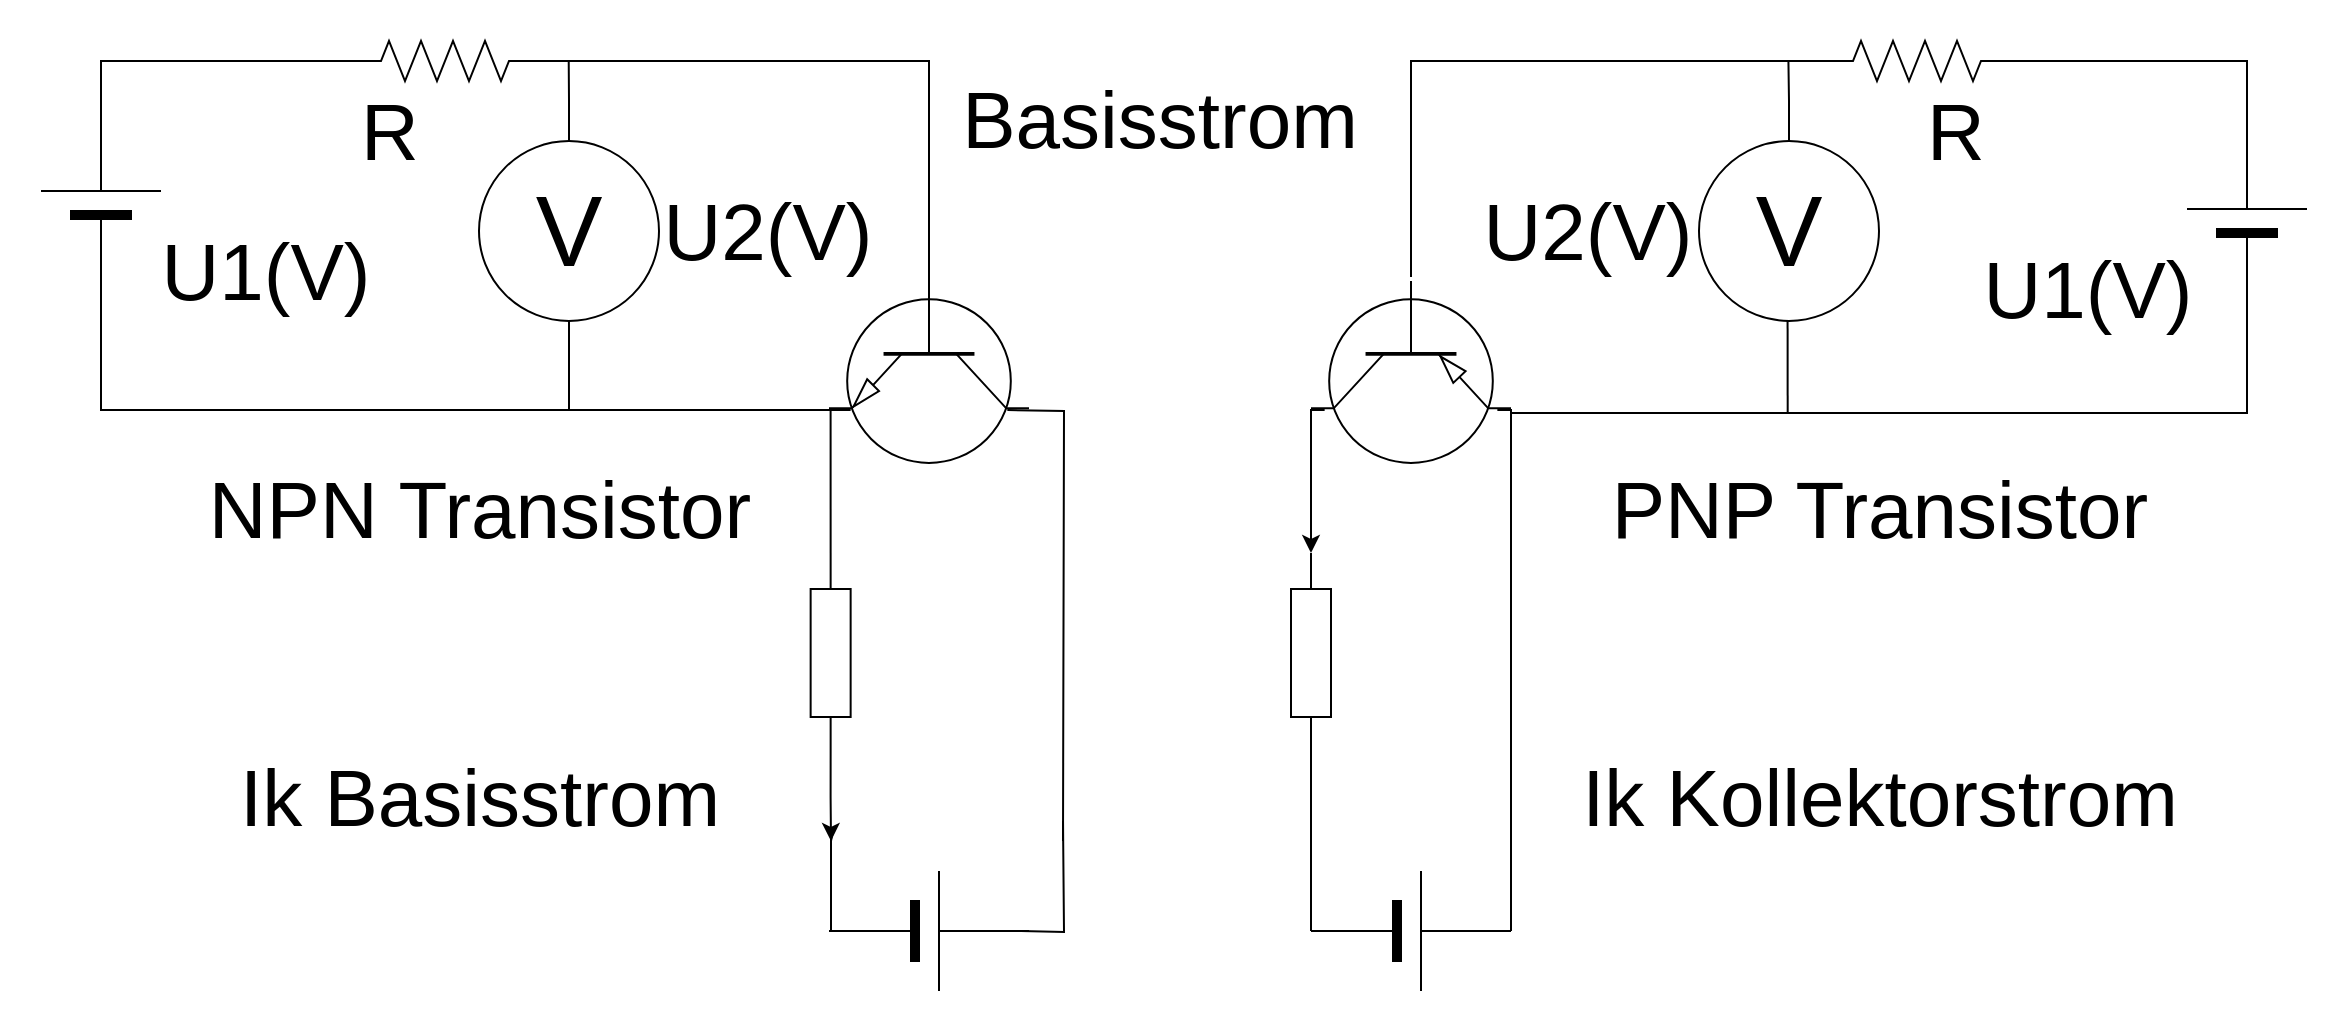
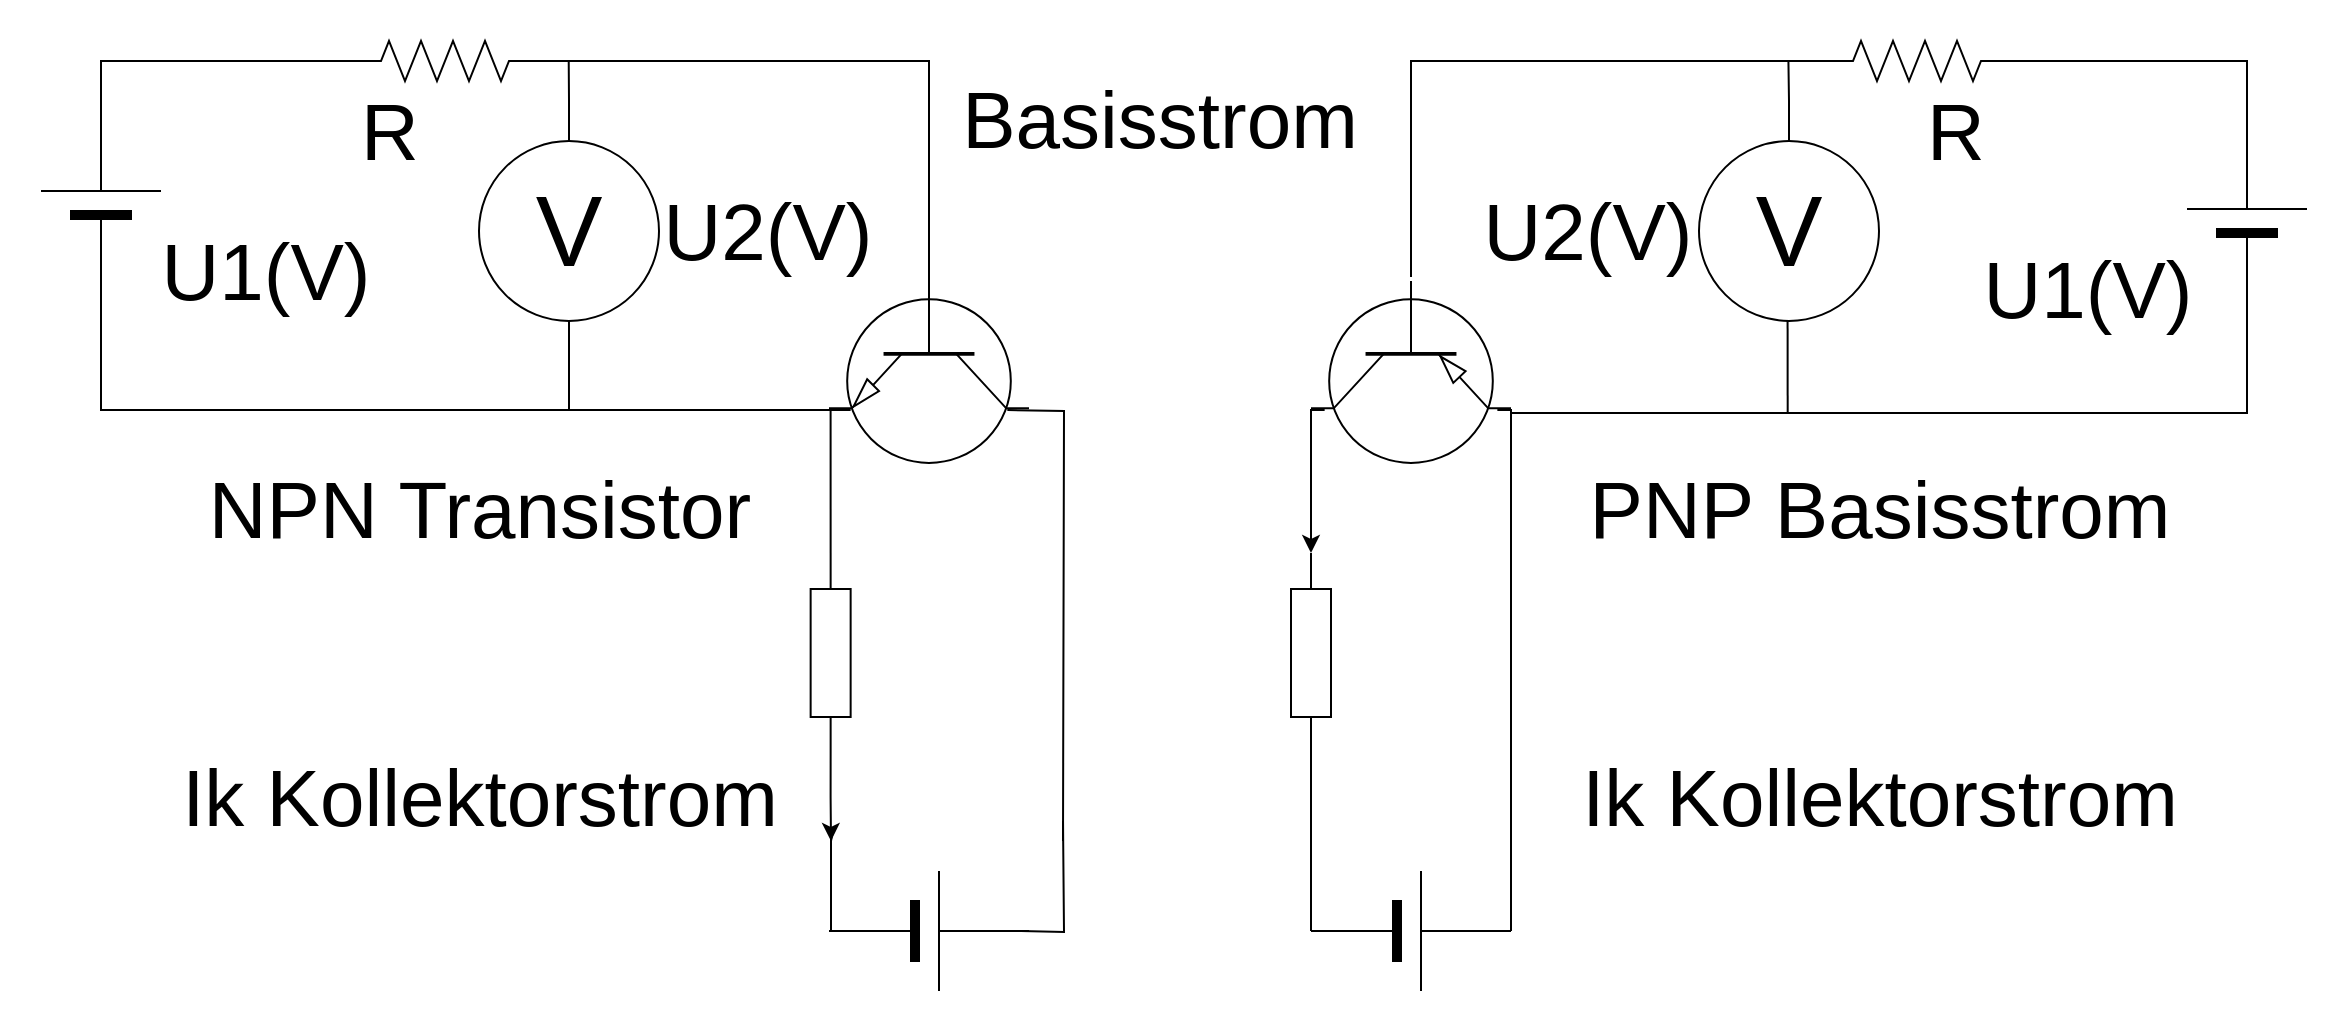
- <mxCell id="38" value="&lt;div style=&quot;font-size: 40px;&quot;&gt;&lt;font style=&quot;font-size: 40px;&quot;&gt;NPN Transistor&lt;/font&gt;&lt;/div&gt;&lt;div style=&quot;font-size: 40px;&quot;&gt;&lt;font style=&quot;font-size: 40px;&quot;&gt;&lt;br&gt;&lt;/font&gt;&lt;/div&gt;&lt;div style=&quot;font-size: 40px;&quot;&gt;&lt;font style=&quot;font-size: 40px;&quot;&gt;&lt;br&gt;&lt;/font&gt;&lt;/div&gt;&lt;div style=&quot;font-size: 40px;&quot;&gt;&lt;font style=&quot;font-size: 40px;&quot;&gt;Ik Basisstrom&lt;/font&gt;&lt;br&gt;&lt;/div&gt;" style="text;strokeColor=none;align=center;fillColor=none;html=1;verticalAlign=middle;whiteSpace=wrap;rounded=0;" vertex="1" parent="1"><mxGeometry x="45" y="226" width="390" height="200" as="geometry" /></mxCell>
+ <mxCell id="38" value="&lt;div style=&quot;font-size: 40px;&quot;&gt;&lt;font style=&quot;font-size: 40px;&quot;&gt;NPN Transistor&lt;/font&gt;&lt;/div&gt;&lt;div style=&quot;font-size: 40px;&quot;&gt;&lt;font style=&quot;font-size: 40px;&quot;&gt;&lt;br&gt;&lt;/font&gt;&lt;/div&gt;&lt;div style=&quot;font-size: 40px;&quot;&gt;&lt;font style=&quot;font-size: 40px;&quot;&gt;&lt;br&gt;&lt;/font&gt;&lt;/div&gt;&lt;div style=&quot;font-size: 40px;&quot;&gt;&lt;font style=&quot;font-size: 40px;&quot;&gt;Ik Kollektorstrom&lt;/font&gt;&lt;br&gt;&lt;/div&gt;" style="text;strokeColor=none;align=center;fillColor=none;html=1;verticalAlign=middle;whiteSpace=wrap;rounded=0;" vertex="1" parent="1"><mxGeometry x="45" y="226" width="390" height="200" as="geometry" /></mxCell>
- <mxCell id="39" value="&lt;div style=&quot;font-size: 40px;&quot;&gt;&lt;font style=&quot;font-size: 40px;&quot;&gt;PNP Transistor&lt;/font&gt;&lt;/div&gt;&lt;div style=&quot;font-size: 40px;&quot;&gt;&lt;font style=&quot;font-size: 40px;&quot;&gt;&lt;br&gt;&lt;/font&gt;&lt;/div&gt;&lt;div style=&quot;font-size: 40px;&quot;&gt;&lt;font style=&quot;font-size: 40px;&quot;&gt;&lt;br&gt;&lt;/font&gt;&lt;/div&gt;&lt;div style=&quot;font-size: 40px;&quot;&gt;&lt;font style=&quot;font-size: 40px;&quot;&gt;Ik Kollektorstrom&lt;/font&gt;&lt;br&gt;&lt;/div&gt;" style="text;strokeColor=none;align=center;fillColor=none;html=1;verticalAlign=middle;whiteSpace=wrap;rounded=0;" vertex="1" parent="1"><mxGeometry x="745" y="226" width="390" height="200" as="geometry" /></mxCell>
+ <mxCell id="39" value="&lt;div style=&quot;font-size: 40px;&quot;&gt;&lt;font style=&quot;font-size: 40px;&quot;&gt;PNP Basisstrom&lt;/font&gt;&lt;/div&gt;&lt;div style=&quot;font-size: 40px;&quot;&gt;&lt;font style=&quot;font-size: 40px;&quot;&gt;&lt;br&gt;&lt;/font&gt;&lt;/div&gt;&lt;div style=&quot;font-size: 40px;&quot;&gt;&lt;font style=&quot;font-size: 40px;&quot;&gt;&lt;br&gt;&lt;/font&gt;&lt;/div&gt;&lt;div style=&quot;font-size: 40px;&quot;&gt;&lt;font style=&quot;font-size: 40px;&quot;&gt;Ik Kollektorstrom&lt;/font&gt;&lt;br&gt;&lt;/div&gt;" style="text;strokeColor=none;align=center;fillColor=none;html=1;verticalAlign=middle;whiteSpace=wrap;rounded=0;" vertex="1" parent="1"><mxGeometry x="745" y="226" width="390" height="200" as="geometry" /></mxCell>
